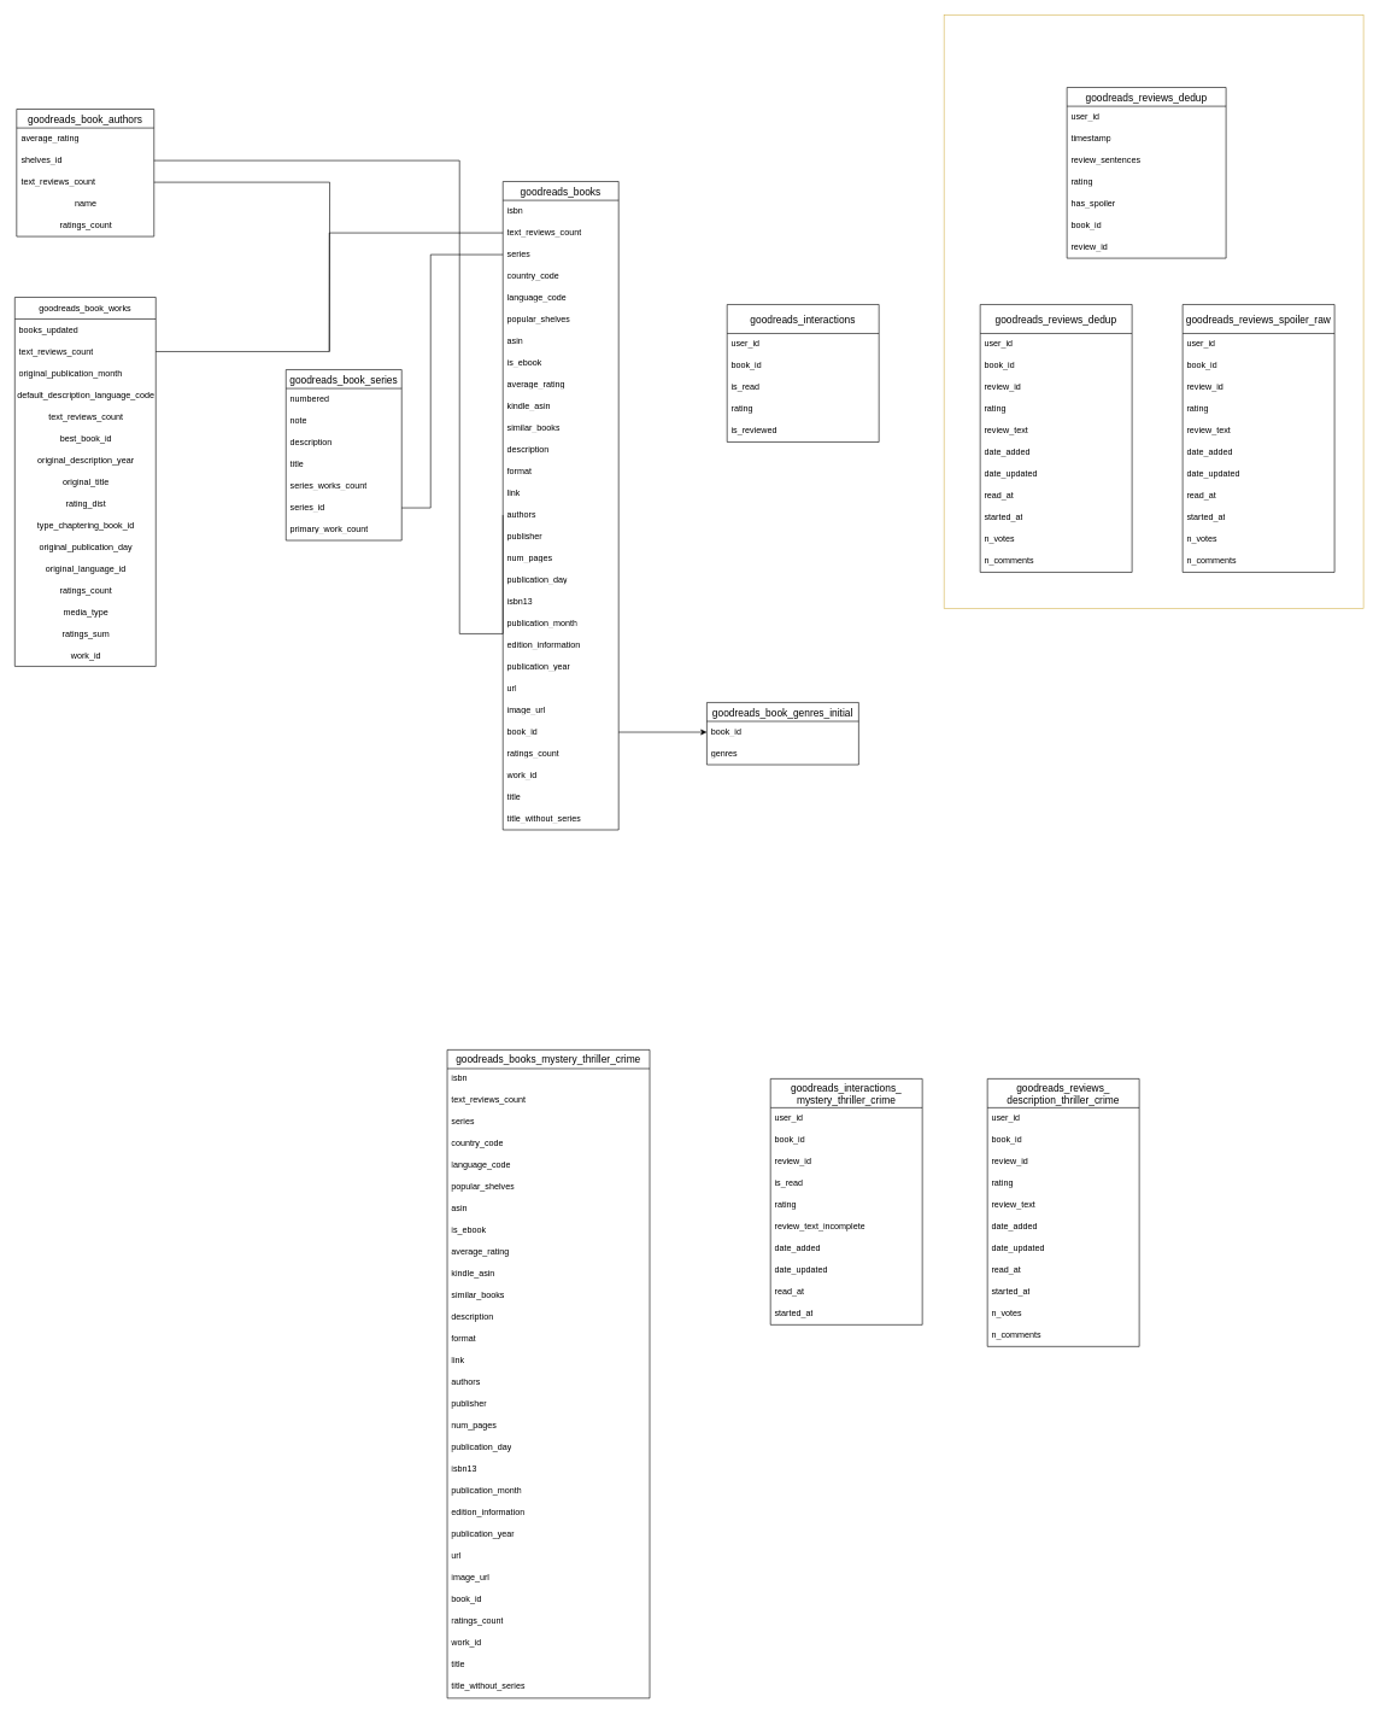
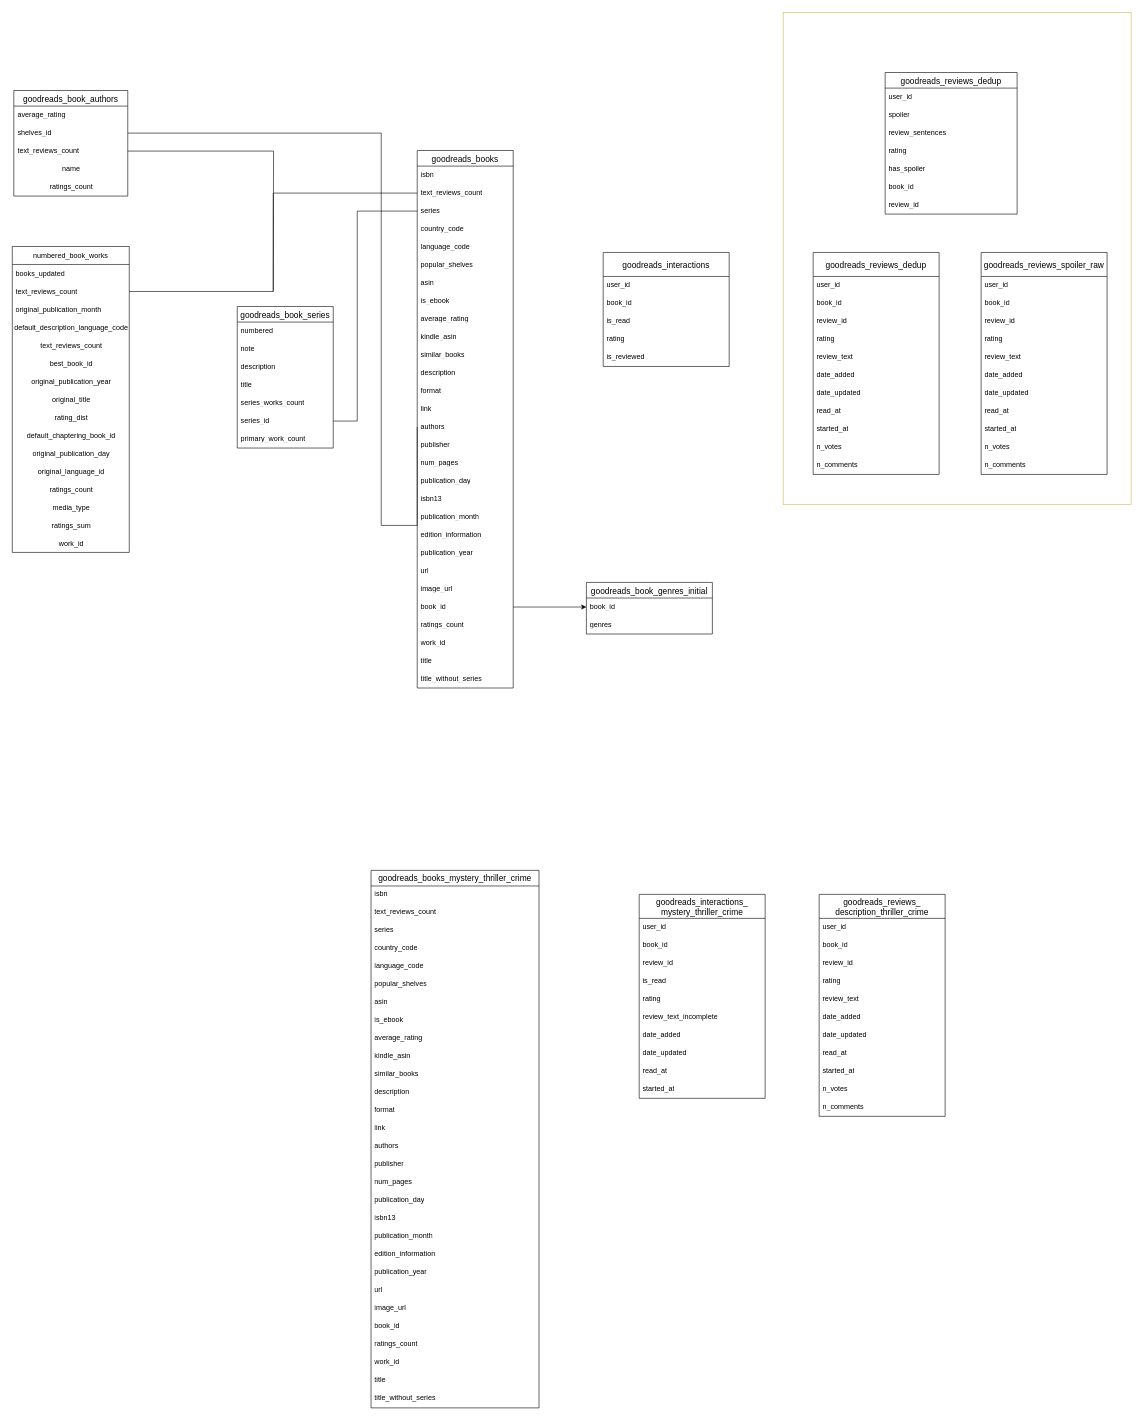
- <mxCell id="143" value="timestamp" style="text;strokeColor=none;fillColor=none;spacingLeft=4;spacingRight=4;overflow=hidden;rotatable=0;points=[[0,0.5],[1,0.5]];portConstraint=eastwest;fontSize=12;whiteSpace=wrap;html=1;" parent="141" vertex="1"><mxGeometry y="56" width="220" height="30" as="geometry" /></mxCell>
+ <mxCell id="143" value="spoiler" style="text;strokeColor=none;fillColor=none;spacingLeft=4;spacingRight=4;overflow=hidden;rotatable=0;points=[[0,0.5],[1,0.5]];portConstraint=eastwest;fontSize=12;whiteSpace=wrap;html=1;" parent="141" vertex="1"><mxGeometry y="56" width="220" height="30" as="geometry" /></mxCell>
- <mxCell id="2" value="goodreads_book_works" style="swimlane;fontStyle=0;childLayout=stackLayout;horizontal=1;startSize=30;horizontalStack=0;resizeParent=1;resizeParentMax=0;resizeLast=0;collapsible=1;marginBottom=0;whiteSpace=wrap;html=1;shadow=0;glass=0;" parent="1" vertex="1"><mxGeometry x="20" y="410" width="195" height="510" as="geometry" /></mxCell>
+ <mxCell id="2" value="numbered_book_works" style="swimlane;fontStyle=0;childLayout=stackLayout;horizontal=1;startSize=30;horizontalStack=0;resizeParent=1;resizeParentMax=0;resizeLast=0;collapsible=1;marginBottom=0;whiteSpace=wrap;html=1;shadow=0;glass=0;" parent="1" vertex="1"><mxGeometry x="20" y="410" width="195" height="510" as="geometry" /></mxCell>
- <mxCell id="9" value="original_description_year" style="text;html=1;align=center;verticalAlign=middle;resizable=0;points=[];autosize=1;strokeColor=none;fillColor=none;" parent="2" vertex="1"><mxGeometry y="210" width="195" height="30" as="geometry" /></mxCell>
+ <mxCell id="9" value="original_publication_year" style="text;html=1;align=center;verticalAlign=middle;resizable=0;points=[];autosize=1;strokeColor=none;fillColor=none;" parent="2" vertex="1"><mxGeometry y="210" width="195" height="30" as="geometry" /></mxCell>
- <mxCell id="12" value="type_chaptering_book_id" style="text;html=1;align=center;verticalAlign=middle;resizable=0;points=[];autosize=1;strokeColor=none;fillColor=none;" parent="2" vertex="1"><mxGeometry y="300" width="195" height="30" as="geometry" /></mxCell>
+ <mxCell id="12" value="default_chaptering_book_id" style="text;html=1;align=center;verticalAlign=middle;resizable=0;points=[];autosize=1;strokeColor=none;fillColor=none;" parent="2" vertex="1"><mxGeometry y="300" width="195" height="30" as="geometry" /></mxCell>
